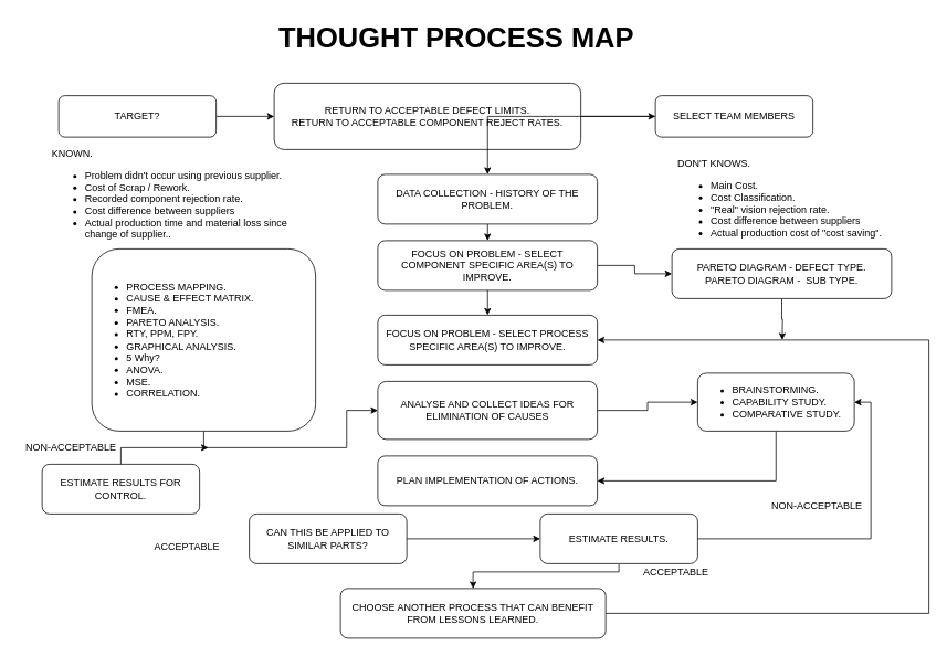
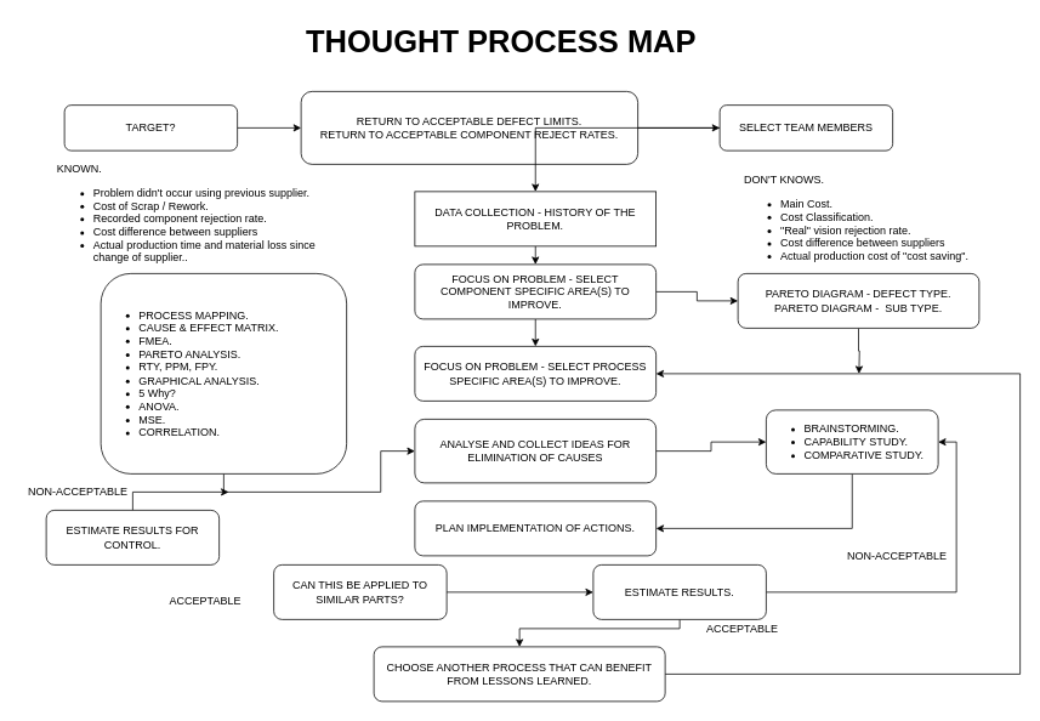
- <mxCell id="11" value="DATA COLLECTION - HISTORY OF THE PROBLEM." style="rounded=1;whiteSpace=wrap;html=1;" parent="1" vertex="1"><mxGeometry x="455" y="210" width="265" height="60" as="geometry" /></mxCell>
+ <mxCell id="11" value="DATA COLLECTION - HISTORY OF THE PROBLEM." style="whiteSpace=wrap;html=1;rounded=0;" parent="1" vertex="1"><mxGeometry x="455" y="210" width="265" height="60" as="geometry" /></mxCell>
